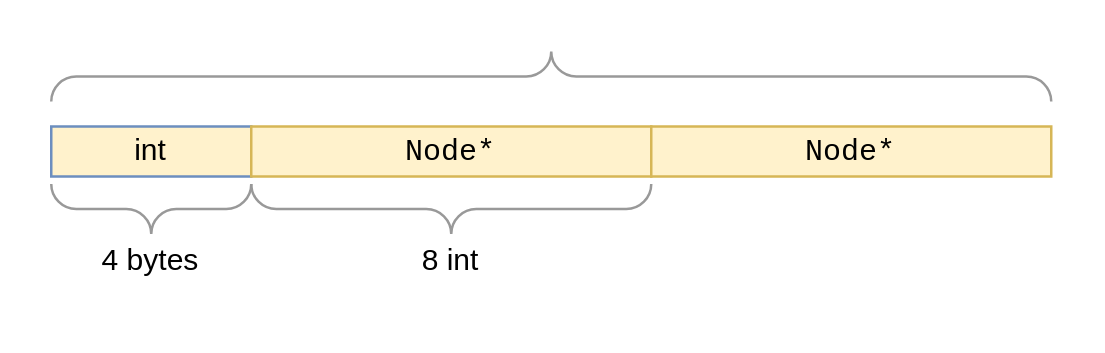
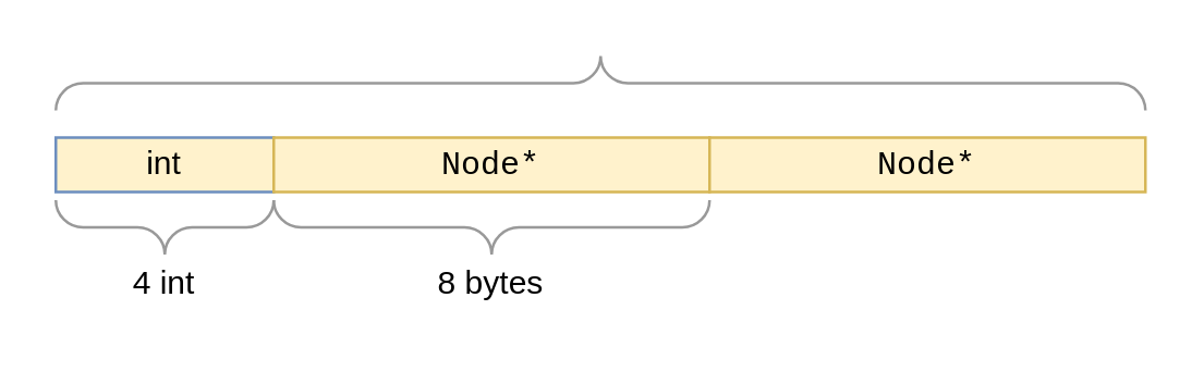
- <mxCell id="6" value="4 bytes" style="text;html=1;strokeColor=none;fillColor=none;align=center;verticalAlign=middle;whiteSpace=wrap;rounded=0;" vertex="1" parent="1"><mxGeometry x="30" y="89" width="60" height="30" as="geometry" /></mxCell>
+ <mxCell id="6" value="4 int" style="text;html=1;strokeColor=none;fillColor=none;align=center;verticalAlign=middle;whiteSpace=wrap;rounded=0;" vertex="1" parent="1"><mxGeometry x="30" y="89" width="60" height="30" as="geometry" /></mxCell>
- <mxCell id="9" value="8 int" style="text;html=1;strokeColor=none;fillColor=none;align=center;verticalAlign=middle;whiteSpace=wrap;rounded=0;" vertex="1" parent="1"><mxGeometry x="150" y="89" width="60" height="30" as="geometry" /></mxCell>
+ <mxCell id="9" value="8 bytes" style="text;html=1;strokeColor=none;fillColor=none;align=center;verticalAlign=middle;whiteSpace=wrap;rounded=0;" vertex="1" parent="1"><mxGeometry x="150" y="89" width="60" height="30" as="geometry" /></mxCell>
